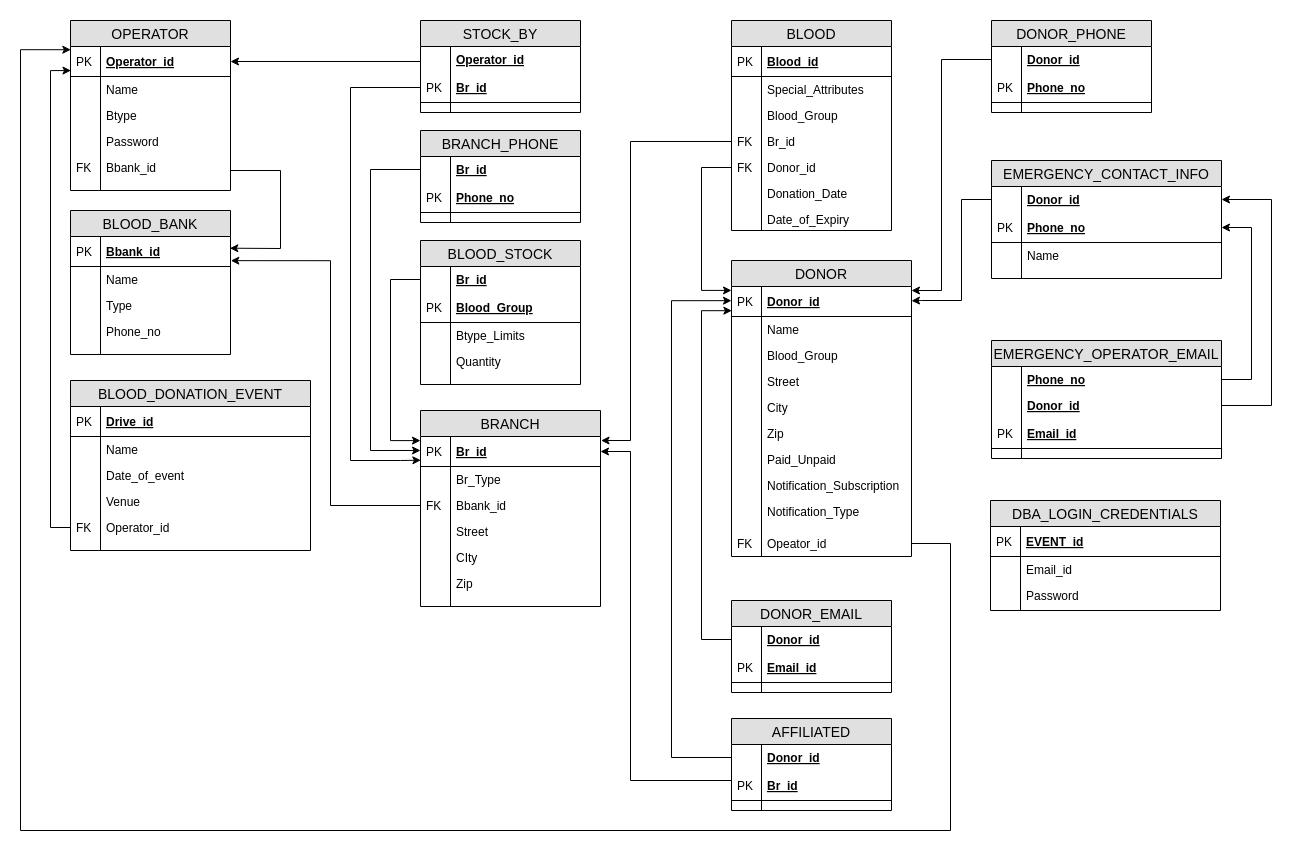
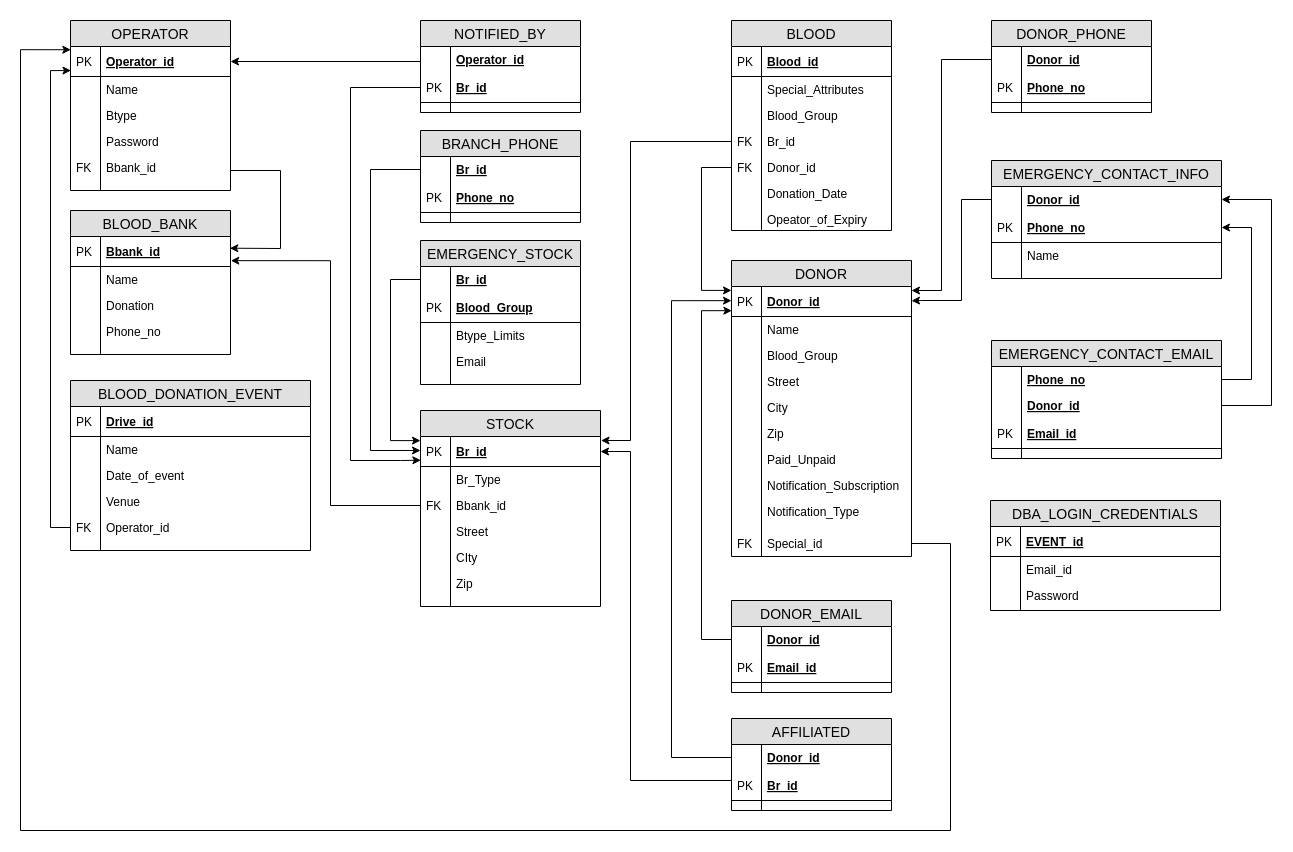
- <mxCell id="63" value="STOCK_BY" style="swimlane;fontStyle=0;childLayout=stackLayout;horizontal=1;startSize=26;fillColor=#e0e0e0;horizontalStack=0;resizeParent=1;resizeParentMax=0;resizeLast=0;collapsible=1;marginBottom=0;swimlaneFillColor=#ffffff;align=center;fontSize=14;" parent="1" vertex="1"><mxGeometry x="420" y="20" width="160" height="92" as="geometry" /></mxCell>
+ <mxCell id="63" value="NOTIFIED_BY" style="swimlane;fontStyle=0;childLayout=stackLayout;horizontal=1;startSize=26;fillColor=#e0e0e0;horizontalStack=0;resizeParent=1;resizeParentMax=0;resizeLast=0;collapsible=1;marginBottom=0;swimlaneFillColor=#ffffff;align=center;fontSize=14;" parent="1" vertex="1"><mxGeometry x="420" y="20" width="160" height="92" as="geometry" /></mxCell>
- <mxCell id="107" value="Date_of_Expiry" style="shape=partialRectangle;top=0;left=0;right=0;bottom=0;align=left;verticalAlign=top;fillColor=none;spacingLeft=34;spacingRight=4;overflow=hidden;rotatable=0;points=[[0,0.5],[1,0.5]];portConstraint=eastwest;dropTarget=0;fontSize=12;" parent="94" vertex="1"><mxGeometry y="186" width="160" height="24" as="geometry" /></mxCell>
+ <mxCell id="107" value="Opeator_of_Expiry" style="shape=partialRectangle;top=0;left=0;right=0;bottom=0;align=left;verticalAlign=top;fillColor=none;spacingLeft=34;spacingRight=4;overflow=hidden;rotatable=0;points=[[0,0.5],[1,0.5]];portConstraint=eastwest;dropTarget=0;fontSize=12;" parent="94" vertex="1"><mxGeometry y="186" width="160" height="24" as="geometry" /></mxCell>
- <mxCell id="70" value="BLOOD_STOCK" style="swimlane;fontStyle=0;childLayout=stackLayout;horizontal=1;startSize=26;fillColor=#e0e0e0;horizontalStack=0;resizeParent=1;resizeParentMax=0;resizeLast=0;collapsible=1;marginBottom=0;swimlaneFillColor=#ffffff;align=center;fontSize=14;" parent="1" vertex="1"><mxGeometry x="420" y="240" width="160" height="144" as="geometry" /></mxCell>
+ <mxCell id="70" value="EMERGENCY_STOCK" style="swimlane;fontStyle=0;childLayout=stackLayout;horizontal=1;startSize=26;fillColor=#e0e0e0;horizontalStack=0;resizeParent=1;resizeParentMax=0;resizeLast=0;collapsible=1;marginBottom=0;swimlaneFillColor=#ffffff;align=center;fontSize=14;" parent="1" vertex="1"><mxGeometry x="420" y="240" width="160" height="144" as="geometry" /></mxCell>
- <mxCell id="35" value="Type" style="shape=partialRectangle;top=0;left=0;right=0;bottom=0;align=left;verticalAlign=top;fillColor=none;spacingLeft=34;spacingRight=4;overflow=hidden;rotatable=0;points=[[0,0.5],[1,0.5]];portConstraint=eastwest;dropTarget=0;fontSize=12;" parent="30" vertex="1"><mxGeometry y="82" width="160" height="26" as="geometry" /></mxCell>
+ <mxCell id="35" value="Donation" style="shape=partialRectangle;top=0;left=0;right=0;bottom=0;align=left;verticalAlign=top;fillColor=none;spacingLeft=34;spacingRight=4;overflow=hidden;rotatable=0;points=[[0,0.5],[1,0.5]];portConstraint=eastwest;dropTarget=0;fontSize=12;" parent="30" vertex="1"><mxGeometry y="82" width="160" height="26" as="geometry" /></mxCell>
- <mxCell id="146" value="EMERGENCY_OPERATOR_EMAIL" style="swimlane;fontStyle=0;childLayout=stackLayout;horizontal=1;startSize=26;fillColor=#e0e0e0;horizontalStack=0;resizeParent=1;resizeParentMax=0;resizeLast=0;collapsible=1;marginBottom=0;swimlaneFillColor=#ffffff;align=center;fontSize=14;" parent="1" vertex="1"><mxGeometry x="991" y="340" width="230" height="118" as="geometry" /></mxCell>
+ <mxCell id="146" value="EMERGENCY_CONTACT_EMAIL" style="swimlane;fontStyle=0;childLayout=stackLayout;horizontal=1;startSize=26;fillColor=#e0e0e0;horizontalStack=0;resizeParent=1;resizeParentMax=0;resizeLast=0;collapsible=1;marginBottom=0;swimlaneFillColor=#ffffff;align=center;fontSize=14;" parent="1" vertex="1"><mxGeometry x="991" y="340" width="230" height="118" as="geometry" /></mxCell>
- <mxCell id="77" value="Quantity" style="shape=partialRectangle;top=0;left=0;right=0;bottom=0;align=left;verticalAlign=top;fillColor=none;spacingLeft=34;spacingRight=4;overflow=hidden;rotatable=0;points=[[0,0.5],[1,0.5]];portConstraint=eastwest;dropTarget=0;fontSize=12;" parent="70" vertex="1"><mxGeometry y="108" width="160" height="26" as="geometry" /></mxCell>
+ <mxCell id="77" value="Email" style="shape=partialRectangle;top=0;left=0;right=0;bottom=0;align=left;verticalAlign=top;fillColor=none;spacingLeft=34;spacingRight=4;overflow=hidden;rotatable=0;points=[[0,0.5],[1,0.5]];portConstraint=eastwest;dropTarget=0;fontSize=12;" parent="70" vertex="1"><mxGeometry y="108" width="160" height="26" as="geometry" /></mxCell>
- <mxCell id="41" value="BRANCH" style="swimlane;fontStyle=0;childLayout=stackLayout;horizontal=1;startSize=26;fillColor=#e0e0e0;horizontalStack=0;resizeParent=1;resizeParentMax=0;resizeLast=0;collapsible=1;marginBottom=0;swimlaneFillColor=#ffffff;align=center;fontSize=14;" parent="1" vertex="1"><mxGeometry x="420" y="410" width="180" height="196" as="geometry" /></mxCell>
+ <mxCell id="41" value="STOCK" style="swimlane;fontStyle=0;childLayout=stackLayout;horizontal=1;startSize=26;fillColor=#e0e0e0;horizontalStack=0;resizeParent=1;resizeParentMax=0;resizeLast=0;collapsible=1;marginBottom=0;swimlaneFillColor=#ffffff;align=center;fontSize=14;" parent="1" vertex="1"><mxGeometry x="420" y="410" width="180" height="196" as="geometry" /></mxCell>
- <mxCell id="128" value="Opeator_id" style="shape=partialRectangle;top=0;left=0;right=0;bottom=0;align=left;verticalAlign=top;fillColor=none;spacingLeft=34;spacingRight=4;overflow=hidden;rotatable=0;points=[[0,0.5],[1,0.5]];portConstraint=eastwest;dropTarget=0;fontSize=12;" parent="109" vertex="1"><mxGeometry y="270" width="180" height="26" as="geometry" /></mxCell>
+ <mxCell id="128" value="Special_id" style="shape=partialRectangle;top=0;left=0;right=0;bottom=0;align=left;verticalAlign=top;fillColor=none;spacingLeft=34;spacingRight=4;overflow=hidden;rotatable=0;points=[[0,0.5],[1,0.5]];portConstraint=eastwest;dropTarget=0;fontSize=12;" parent="109" vertex="1"><mxGeometry y="270" width="180" height="26" as="geometry" /></mxCell>
